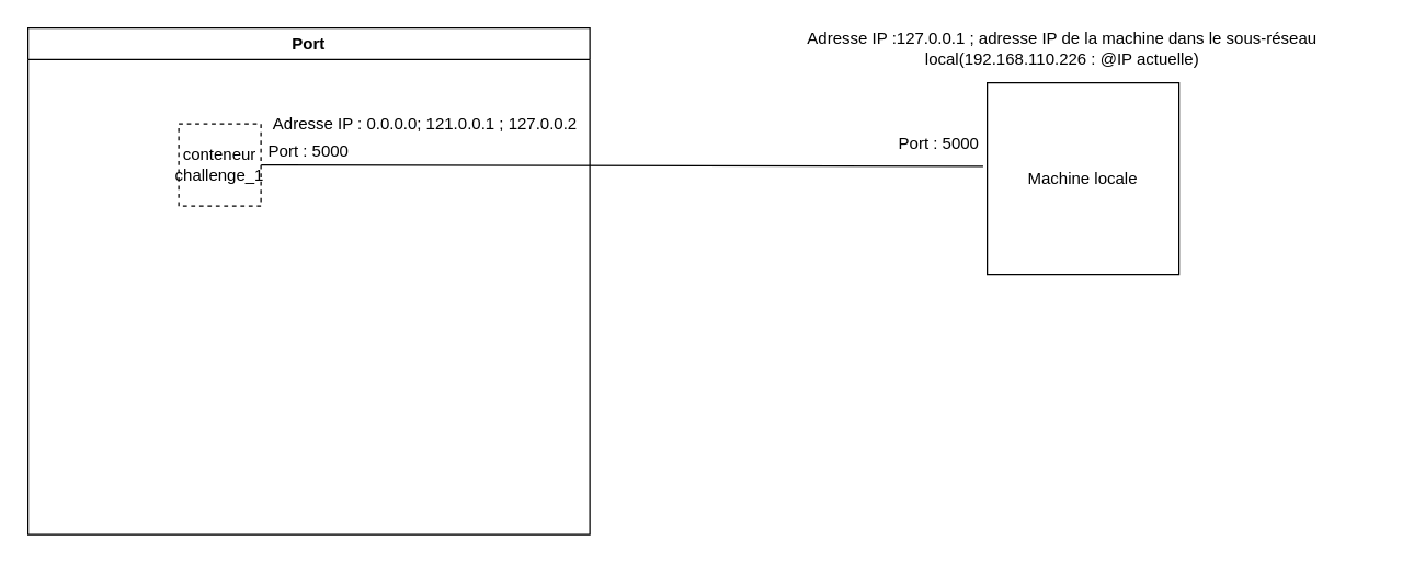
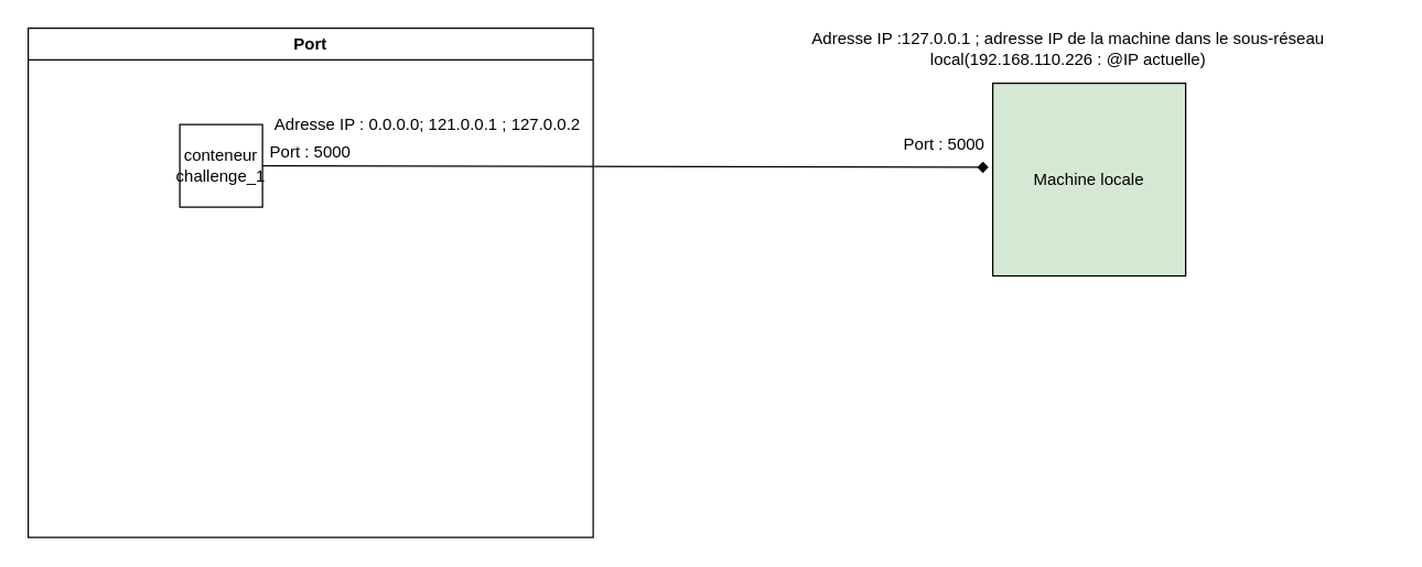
- <mxCell id="7" value="conteneur challenge_1" style="whiteSpace=wrap;html=1;aspect=fixed;dashed=1;" vertex="1" parent="6"><mxGeometry x="110" y="70" width="60" height="60" as="geometry" /></mxCell>
+ <mxCell id="7" value="conteneur challenge_1" style="whiteSpace=wrap;html=1;aspect=fixed;" vertex="1" parent="6"><mxGeometry x="110" y="70" width="60" height="60" as="geometry" /></mxCell>
- <mxCell id="5" value="" style="endArrow=none;html=1;rounded=0;exitX=1;exitY=0.5;exitDx=0;exitDy=0;entryX=-0.021;entryY=0.436;entryDx=0;entryDy=0;entryPerimeter=0;" edge="1" parent="1" source="7" target="2"><mxGeometry width="50" height="50" relative="1" as="geometry"><mxPoint x="420" y="250" as="sourcePoint" /><mxPoint x="470" y="200" as="targetPoint" /></mxGeometry></mxCell>
+ <mxCell id="5" value="" style="endArrow=diamond;html=1;rounded=0;exitX=1;exitY=0.5;exitDx=0;exitDy=0;entryX=-0.021;entryY=0.436;entryDx=0;entryDy=0;entryPerimeter=0;" edge="1" parent="1" source="7" target="2"><mxGeometry width="50" height="50" relative="1" as="geometry"><mxPoint x="420" y="250" as="sourcePoint" /><mxPoint x="470" y="200" as="targetPoint" /></mxGeometry></mxCell>
- <mxCell id="2" value="Machine locale" style="whiteSpace=wrap;html=1;aspect=fixed;" vertex="1" parent="1"><mxGeometry x="720" y="60" width="140" height="140" as="geometry" /></mxCell>
+ <mxCell id="2" value="Machine locale" style="whiteSpace=wrap;html=1;aspect=fixed;fillColor=#d5e8d4;" vertex="1" parent="1"><mxGeometry x="720" y="60" width="140" height="140" as="geometry" /></mxCell>
